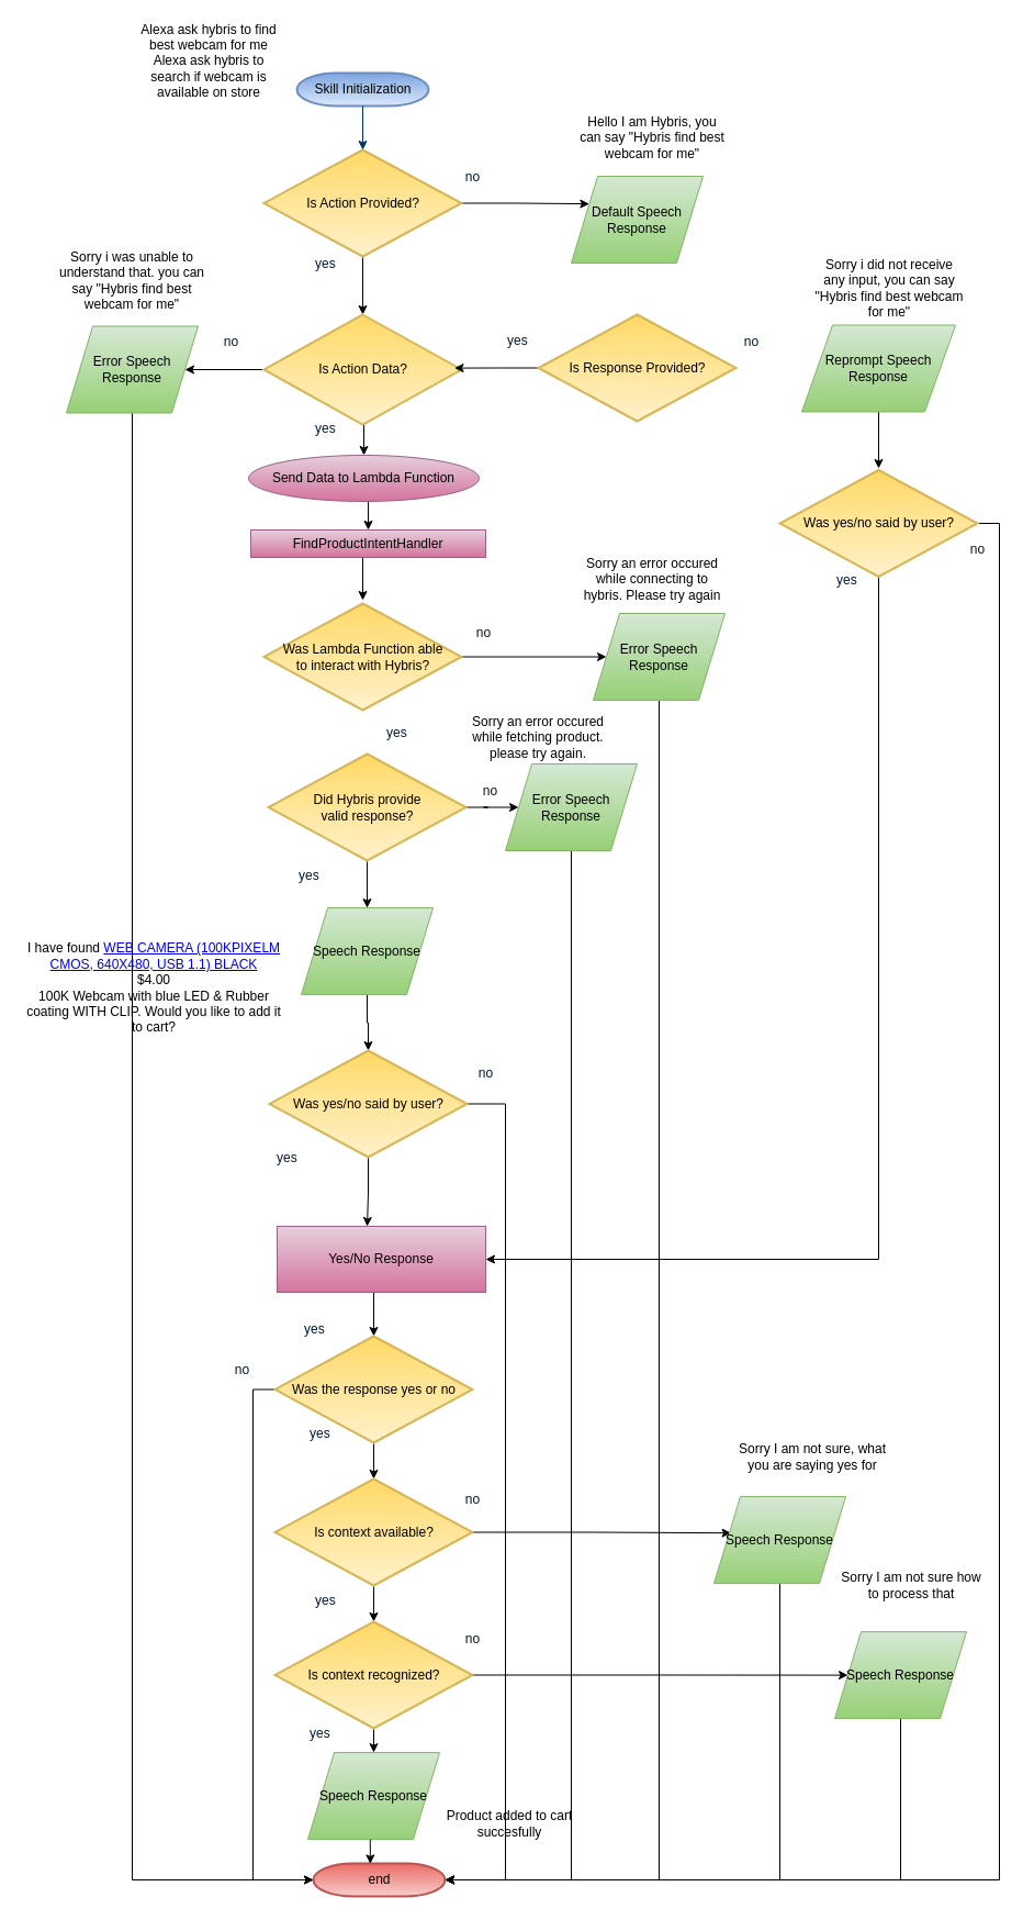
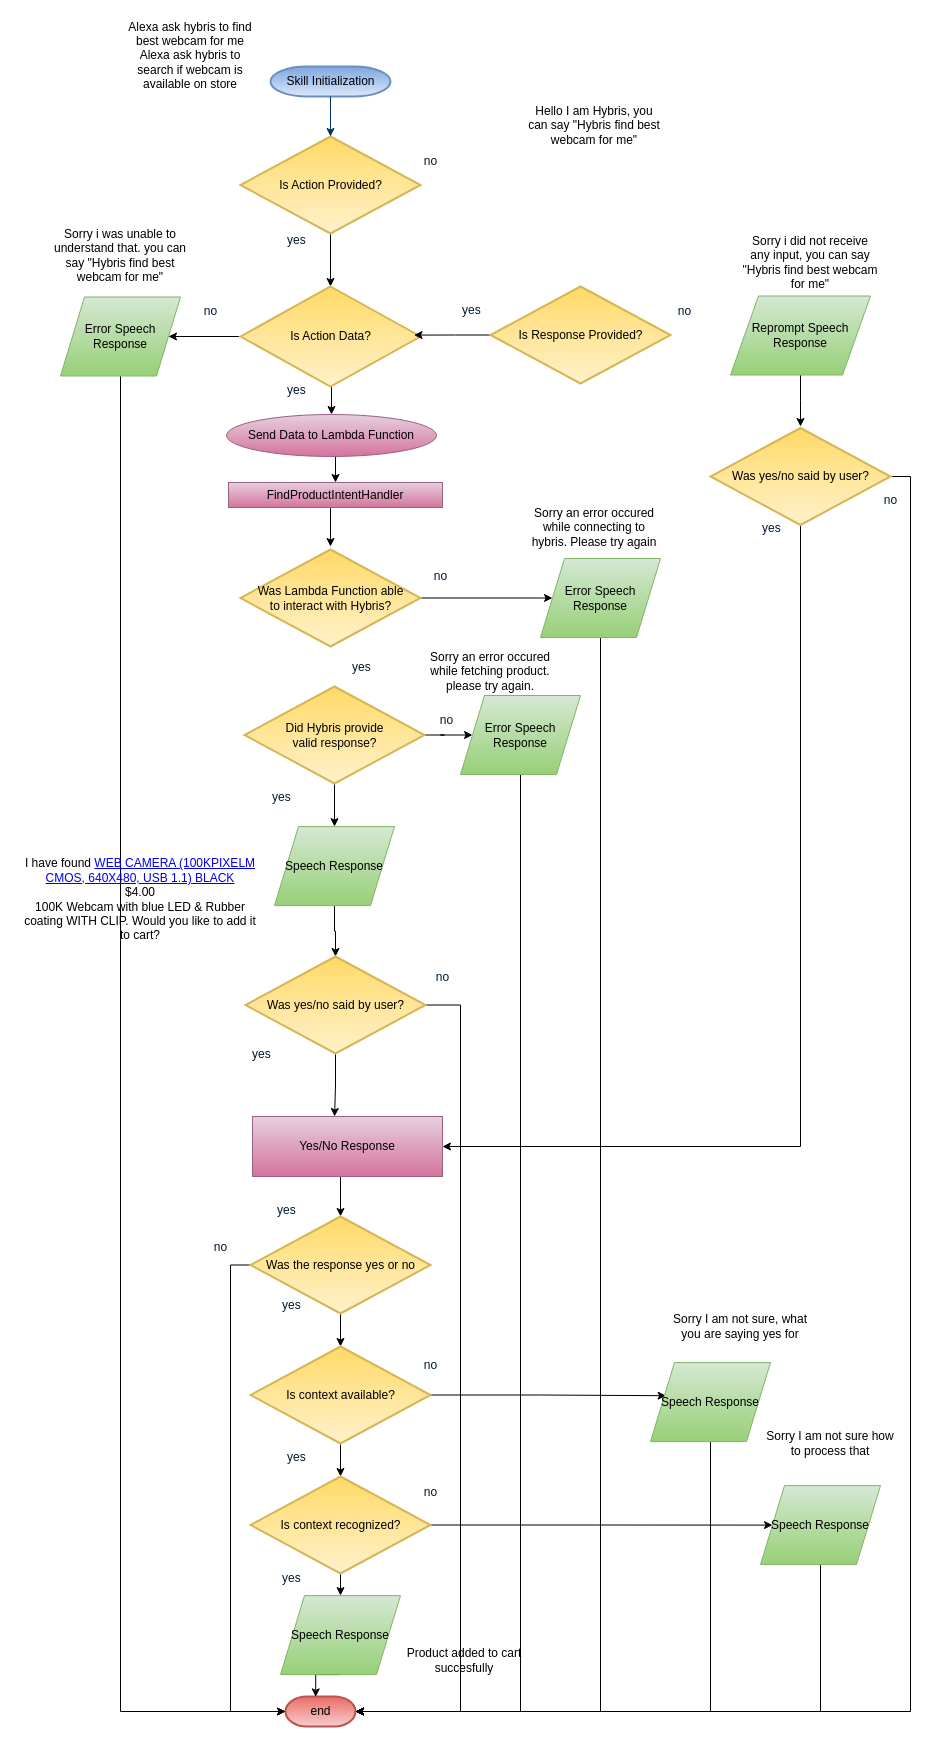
- <mxCell id="3" style="edgeStyle=orthogonalEdgeStyle;rounded=0;orthogonalLoop=1;jettySize=auto;html=1;entryX=0;entryY=0.25;entryDx=0;entryDy=0;" edge="1" parent="1" source="5" target="10"><mxGeometry relative="1" as="geometry" /></mxCell>
- <mxCell id="10" value="Default Speech Response" style="shape=parallelogram;perimeter=parallelogramPerimeter;whiteSpace=wrap;html=1;fillColor=#d5e8d4;strokeColor=#82b366;gradientColor=#97d077;" vertex="1" parent="1"><mxGeometry x="520" y="160" width="120" height="79" as="geometry" /></mxCell>
- <mxCell id="9" value="end" style="shape=mxgraph.flowchart.terminator;fillColor=#f8cecc;strokeColor=#b85450;strokeWidth=2;gradientDirection=north;fontStyle=0;html=1;gradientColor=#ea6b66;" parent="1" vertex="1"><mxGeometry x="285" y="1696" width="120" height="30" as="geometry" /></mxCell>
+ <mxCell id="9" value="end" style="shape=mxgraph.flowchart.terminator;fillColor=#f8cecc;strokeColor=#b85450;strokeWidth=2;gradientDirection=north;fontStyle=0;html=1;gradientColor=#ea6b66;" parent="1" vertex="1"><mxGeometry x="285" y="1696" width="70" height="30" as="geometry" /></mxCell>
